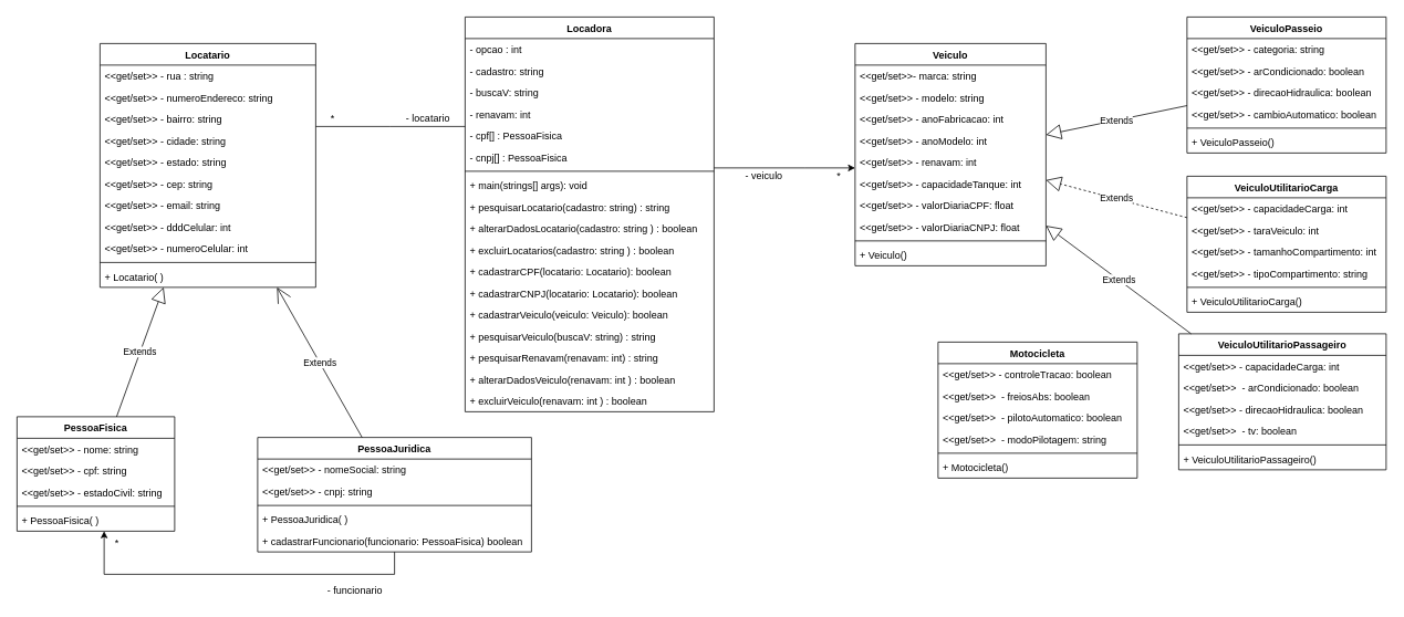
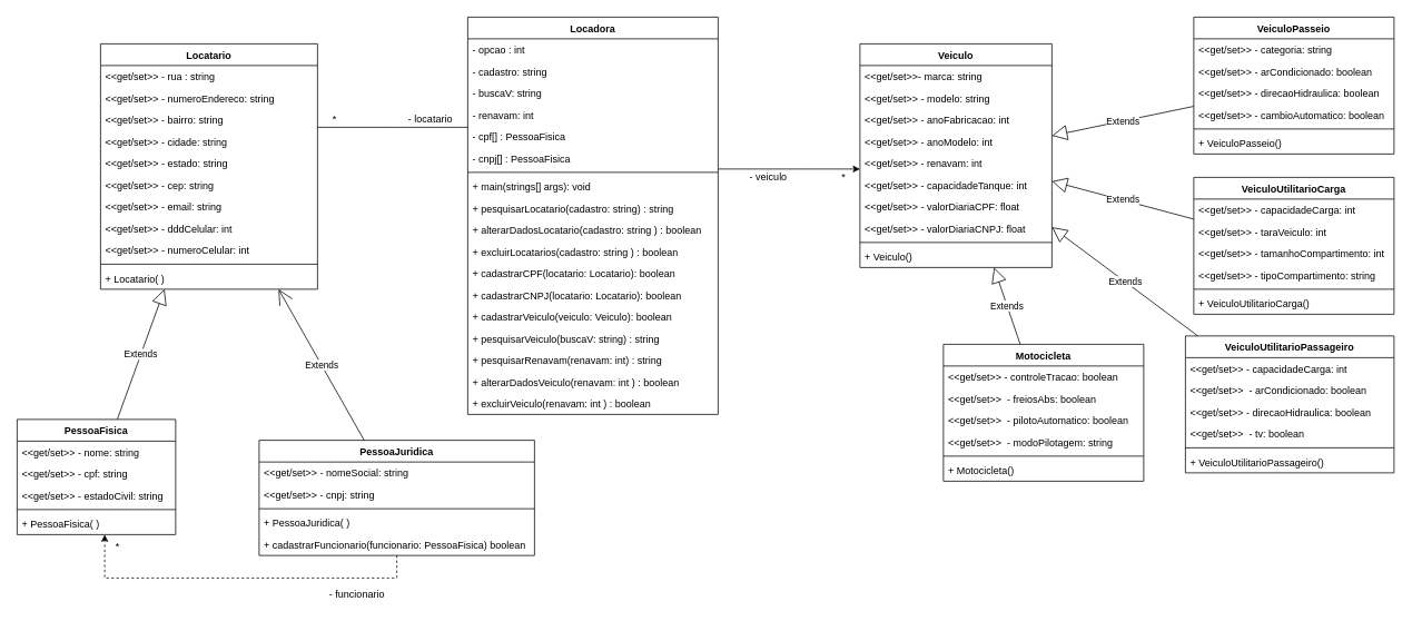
- <mxCell id="86" value="Extends" style="endArrow=block;endSize=16;endFill=0;html=1;rounded=0;dashed=1;" parent="1" source="72" target="53" edge="1"><mxGeometry width="160" relative="1" as="geometry"><mxPoint x="785.991" y="682" as="sourcePoint" /><mxPoint x="860" y="593.579" as="targetPoint" /></mxGeometry></mxCell>
+ <mxCell id="86" value="Extends" style="endArrow=block;endSize=16;endFill=0;html=1;rounded=0;" parent="1" source="72" target="53" edge="1"><mxGeometry width="160" relative="1" as="geometry"><mxPoint x="785.991" y="682" as="sourcePoint" /><mxPoint x="860" y="593.579" as="targetPoint" /></mxGeometry></mxCell>
+ <mxCell id="87" value="Extends" style="endArrow=block;endSize=16;endFill=0;html=1;rounded=0;" parent="1" source="79" target="53" edge="1"><mxGeometry width="160" relative="1" as="geometry"><mxPoint x="940" y="682" as="sourcePoint" /><mxPoint x="940" y="606" as="targetPoint" /></mxGeometry></mxCell>
- <mxCell id="40" style="edgeStyle=orthogonalEdgeStyle;rounded=0;orthogonalLoop=1;jettySize=auto;html=1;" parent="1" source="41" target="34" edge="1"><mxGeometry relative="1" as="geometry"><Array as="points"><mxPoint x="475" y="692" /><mxPoint x="125" y="692" /></Array></mxGeometry></mxCell>
+ <mxCell id="40" style="edgeStyle=orthogonalEdgeStyle;rounded=0;orthogonalLoop=1;jettySize=auto;html=1;dashed=1;" parent="1" source="41" target="34" edge="1"><mxGeometry relative="1" as="geometry"><Array as="points"><mxPoint x="475" y="692" /><mxPoint x="125" y="692" /></Array></mxGeometry></mxCell>
